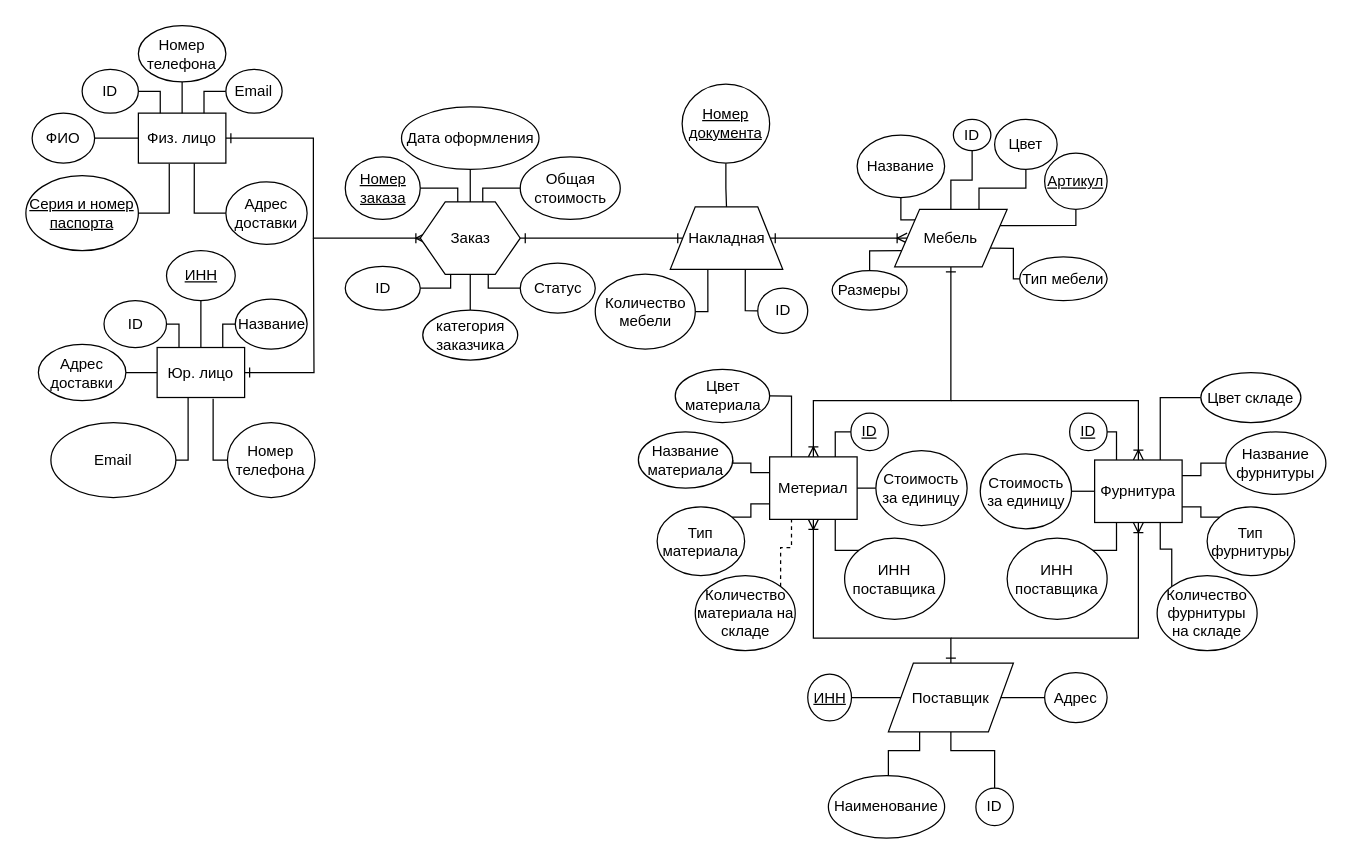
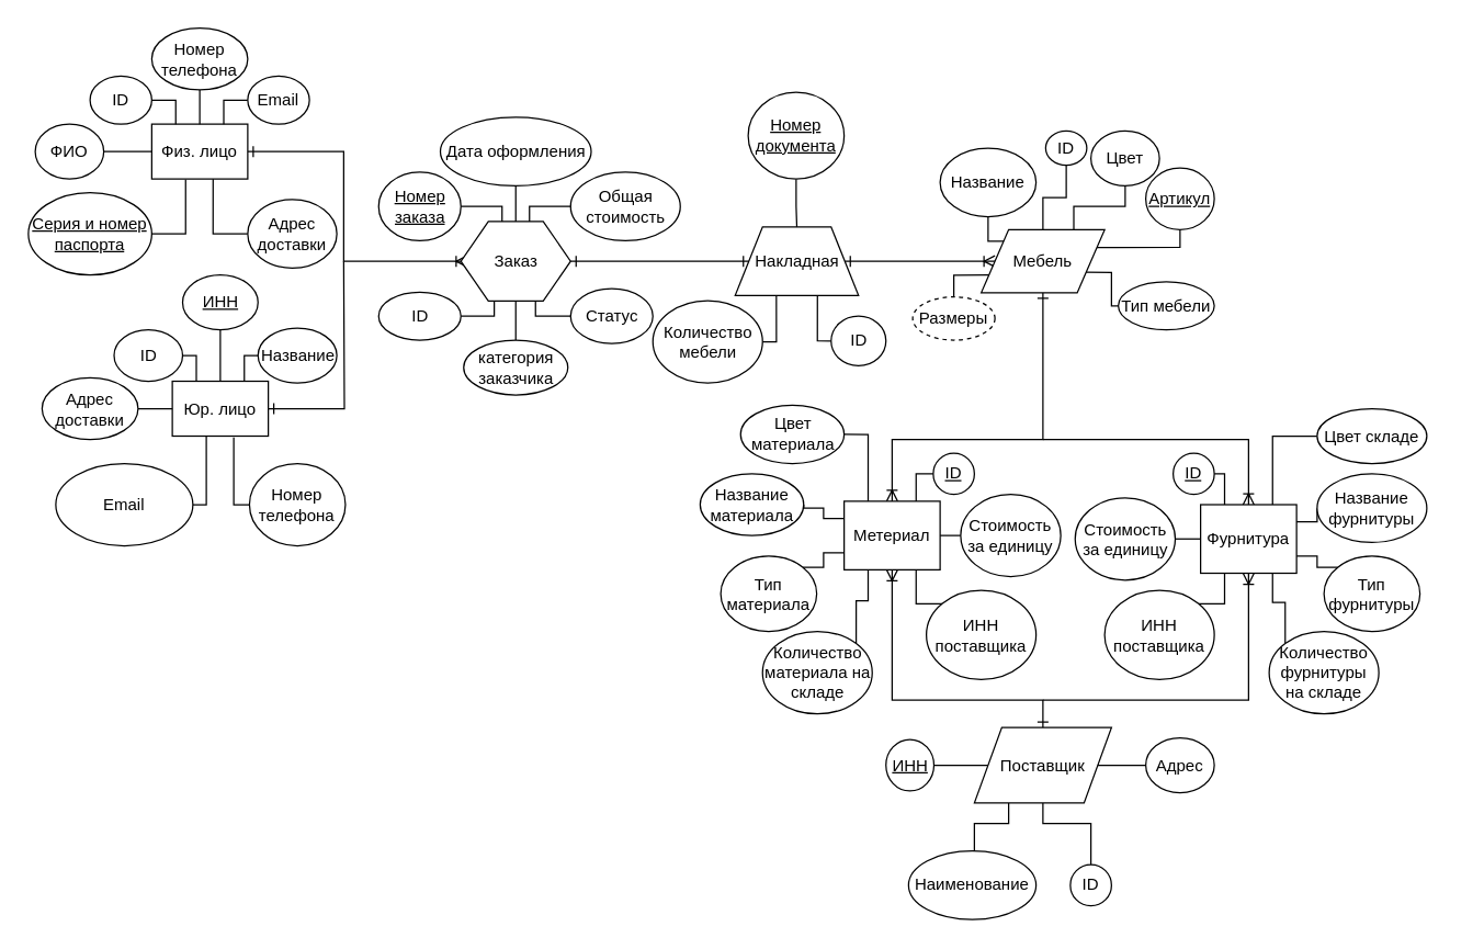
- <mxCell id="50" value="Размеры" style="ellipse;whiteSpace=wrap;html=1;" parent="1" vertex="1"><mxGeometry x="665" y="216" width="60" height="31.5" as="geometry" /></mxCell>
+ <mxCell id="50" value="Размеры" style="ellipse;whiteSpace=wrap;html=1;dashed=1;" parent="1" vertex="1"><mxGeometry x="665" y="216" width="60" height="31.5" as="geometry" /></mxCell>
- <mxCell id="79" value="Название фурнитуры" style="ellipse;whiteSpace=wrap;html=1;" parent="1" vertex="1"><mxGeometry x="980" y="345" width="80" height="50" as="geometry" /></mxCell>
+ <mxCell id="79" value="Название фурнитуры" style="ellipse;whiteSpace=wrap;html=1;" parent="1" vertex="1"><mxGeometry x="960" y="345" width="80" height="50" as="geometry" /></mxCell>
- <mxCell id="73" style="edgeStyle=orthogonalEdgeStyle;rounded=0;orthogonalLoop=1;jettySize=auto;html=1;exitX=1;exitY=0;exitDx=0;exitDy=0;entryX=0.25;entryY=1;entryDx=0;entryDy=0;endArrow=none;endFill=0;dashed=1;" parent="1" source="74" target="62" edge="1"><mxGeometry relative="1" as="geometry" /></mxCell>
+ <mxCell id="73" style="edgeStyle=orthogonalEdgeStyle;rounded=0;orthogonalLoop=1;jettySize=auto;html=1;exitX=1;exitY=0;exitDx=0;exitDy=0;entryX=0.25;entryY=1;entryDx=0;entryDy=0;endArrow=none;endFill=0;" parent="1" source="74" target="62" edge="1"><mxGeometry relative="1" as="geometry" /></mxCell>
